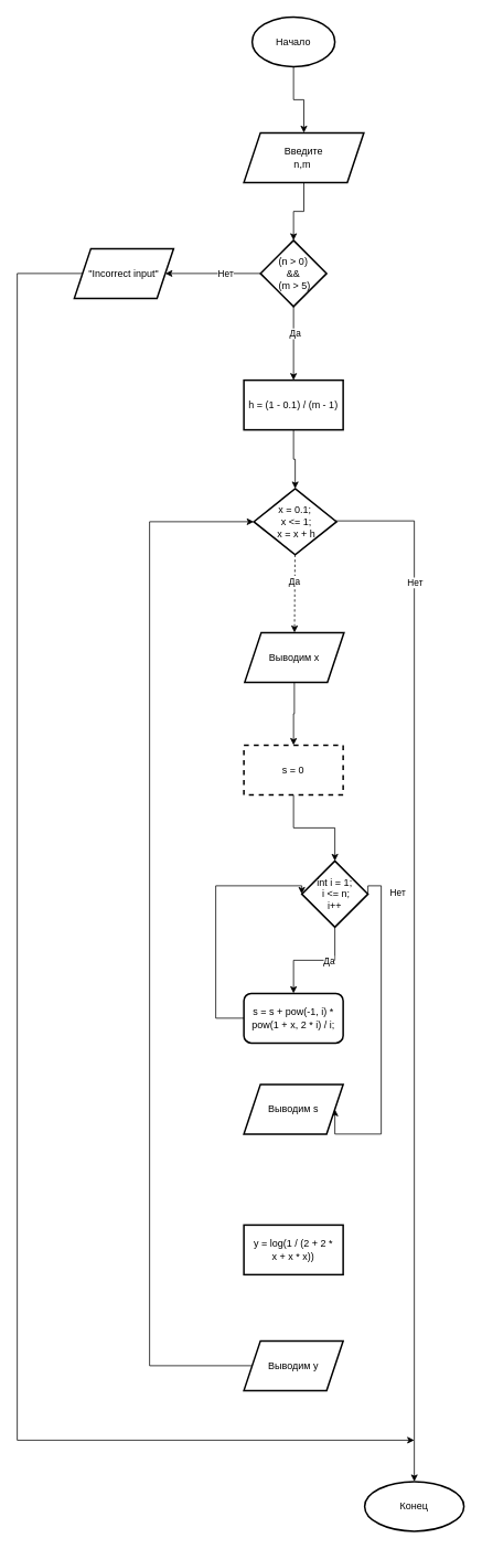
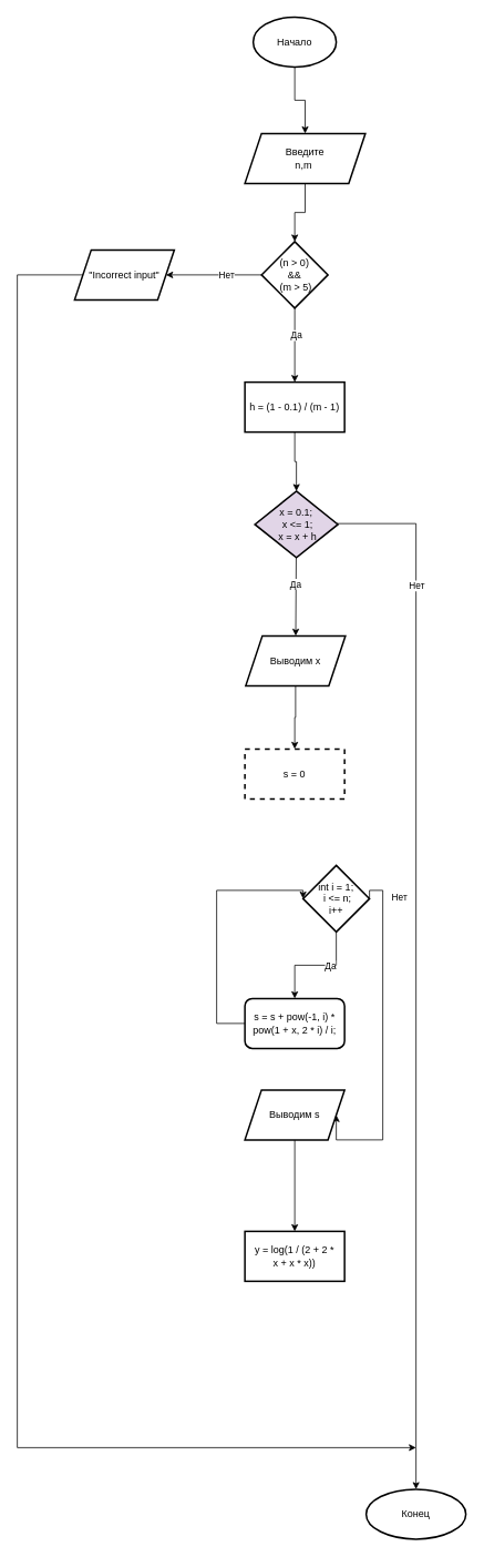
- <mxCell id="17" value="x = 0.1;&lt;br&gt;&amp;nbsp;x &amp;lt;= 1;&lt;br&gt;&amp;nbsp;x = x + h" style="rhombus;whiteSpace=wrap;html=1;strokeWidth=2;" parent="1" vertex="1"><mxGeometry x="306" y="590" width="100" height="80" as="geometry" /></mxCell>
+ <mxCell id="17" value="x = 0.1;&lt;br&gt;&amp;nbsp;x &amp;lt;= 1;&lt;br&gt;&amp;nbsp;x = x + h" style="rhombus;whiteSpace=wrap;html=1;strokeWidth=2;fillColor=#e1d5e7;" parent="1" vertex="1"><mxGeometry x="306" y="590" width="100" height="80" as="geometry" /></mxCell>
- <mxCell id="13" value="" style="rounded=0;orthogonalLoop=1;jettySize=auto;html=1;dashed=1;" parent="1" source="17" target="21" edge="1"><mxGeometry relative="1" as="geometry" /></mxCell>
+ <mxCell id="13" value="" style="rounded=0;orthogonalLoop=1;jettySize=auto;html=1;" parent="1" source="17" target="21" edge="1"><mxGeometry relative="1" as="geometry" /></mxCell>
- <mxCell id="22" value="" style="edgeStyle=orthogonalEdgeStyle;rounded=0;orthogonalLoop=1;jettySize=auto;html=1;" parent="1" source="23" target="28" edge="1"><mxGeometry relative="1" as="geometry" /></mxCell>
- <mxCell id="34" value="" style="edgeStyle=orthogonalEdgeStyle;rounded=0;orthogonalLoop=1;jettySize=auto;html=1;entryX=0;entryY=0.5;entryDx=0;entryDy=0;" parent="1" source="35" target="17" edge="1"><mxGeometry relative="1" as="geometry"><mxPoint x="150" y="940" as="targetPoint" /><Array as="points"><mxPoint x="180" y="1650" /><mxPoint x="180" y="630" /></Array></mxGeometry></mxCell>
+ <mxCell id="31" value="" style="edgeStyle=orthogonalEdgeStyle;rounded=0;orthogonalLoop=1;jettySize=auto;html=1;" parent="1" source="32" target="33" edge="1"><mxGeometry relative="1" as="geometry" /></mxCell>
- <mxCell id="35" value="Выводим у" style="shape=parallelogram;perimeter=parallelogramPerimeter;whiteSpace=wrap;html=1;fixedSize=1;strokeWidth=2;" parent="1" vertex="1"><mxGeometry x="294" y="1620" width="120" height="60" as="geometry" /></mxCell>
